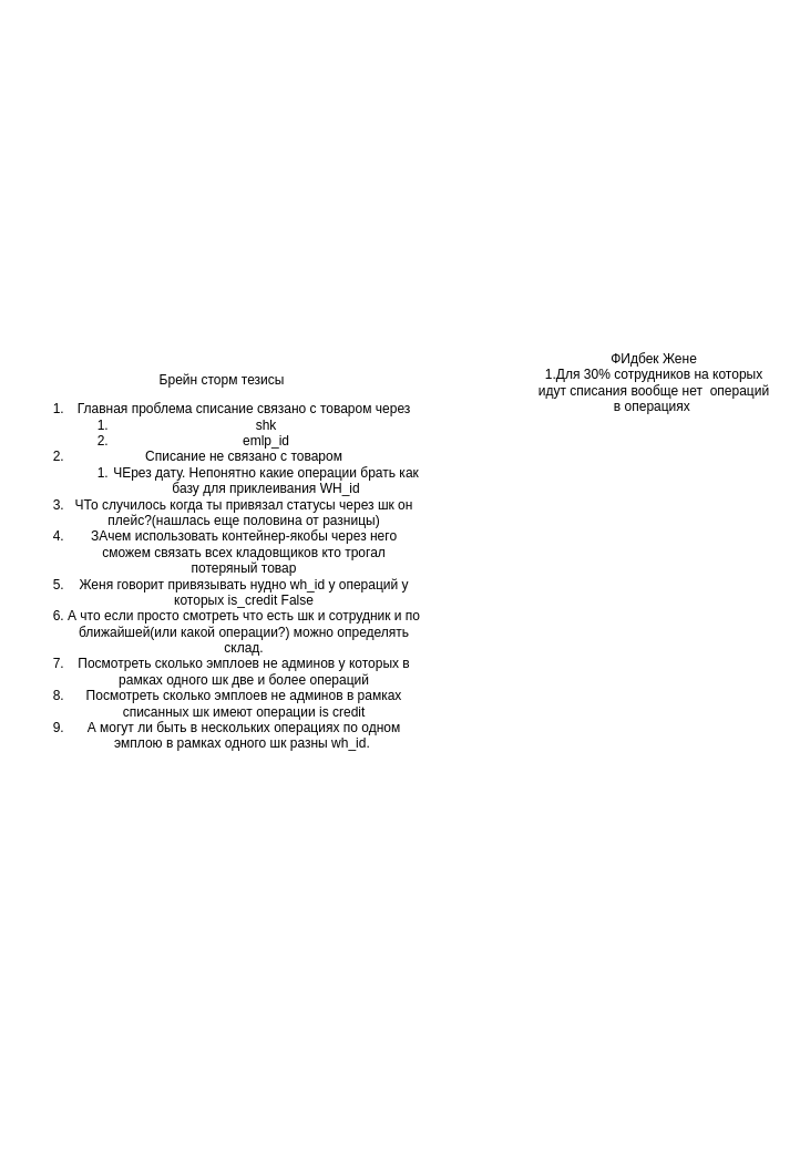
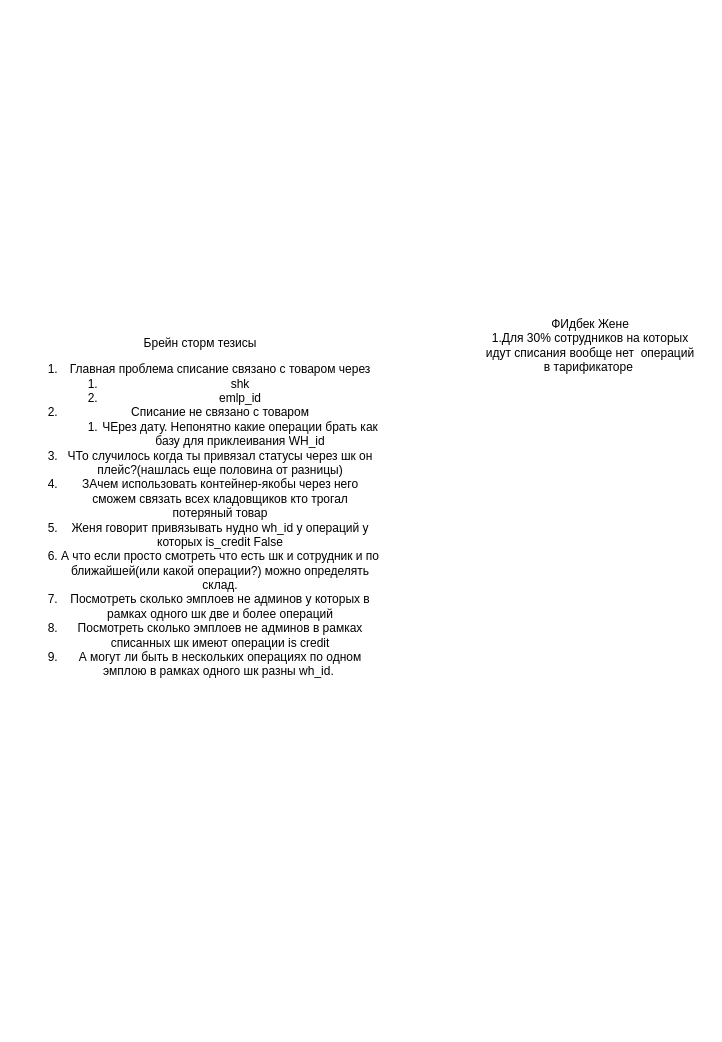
- <mxCell id="3" value="ФИдбек Жене&lt;div&gt;1.Для 30% сотрудников на которых идут списания вообще нет&amp;nbsp; операций в операциях&amp;nbsp;&lt;/div&gt;" style="text;html=1;align=center;verticalAlign=middle;whiteSpace=wrap;rounded=0;" vertex="1" parent="1"><mxGeometry x="480" y="310" width="220" height="70" as="geometry" /></mxCell>
+ <mxCell id="3" value="ФИдбек Жене&lt;div&gt;1.Для 30% сотрудников на которых идут списания вообще нет&amp;nbsp; операций в тарификаторе&amp;nbsp;&lt;/div&gt;" style="text;html=1;align=center;verticalAlign=middle;whiteSpace=wrap;rounded=0;" vertex="1" parent="1"><mxGeometry x="480" y="310" width="220" height="70" as="geometry" /></mxCell>
